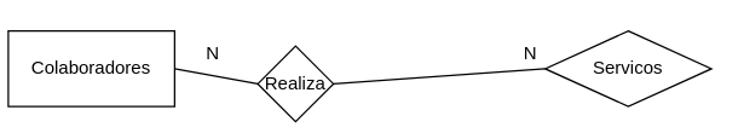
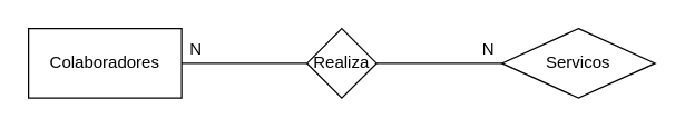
- <mxCell id="2" value="Colaboradores" style="rounded=0;whiteSpace=wrap;html=1;" vertex="1" parent="1"><mxGeometry x="5" y="20" width="110" height="50" as="geometry" /></mxCell>
+ <mxCell id="2" value="Colaboradores" style="rounded=0;whiteSpace=wrap;html=1;" vertex="1" parent="1"><mxGeometry x="20" y="20" width="110" height="50" as="geometry" /></mxCell>
- <mxCell id="3" value="Realiza" style="rhombus;whiteSpace=wrap;html=1;" vertex="1" parent="1"><mxGeometry x="170" y="30" width="50" height="50" as="geometry" /></mxCell>
+ <mxCell id="3" value="Realiza" style="rhombus;whiteSpace=wrap;html=1;" vertex="1" parent="1"><mxGeometry x="220" y="20" width="50" height="50" as="geometry" /></mxCell>
